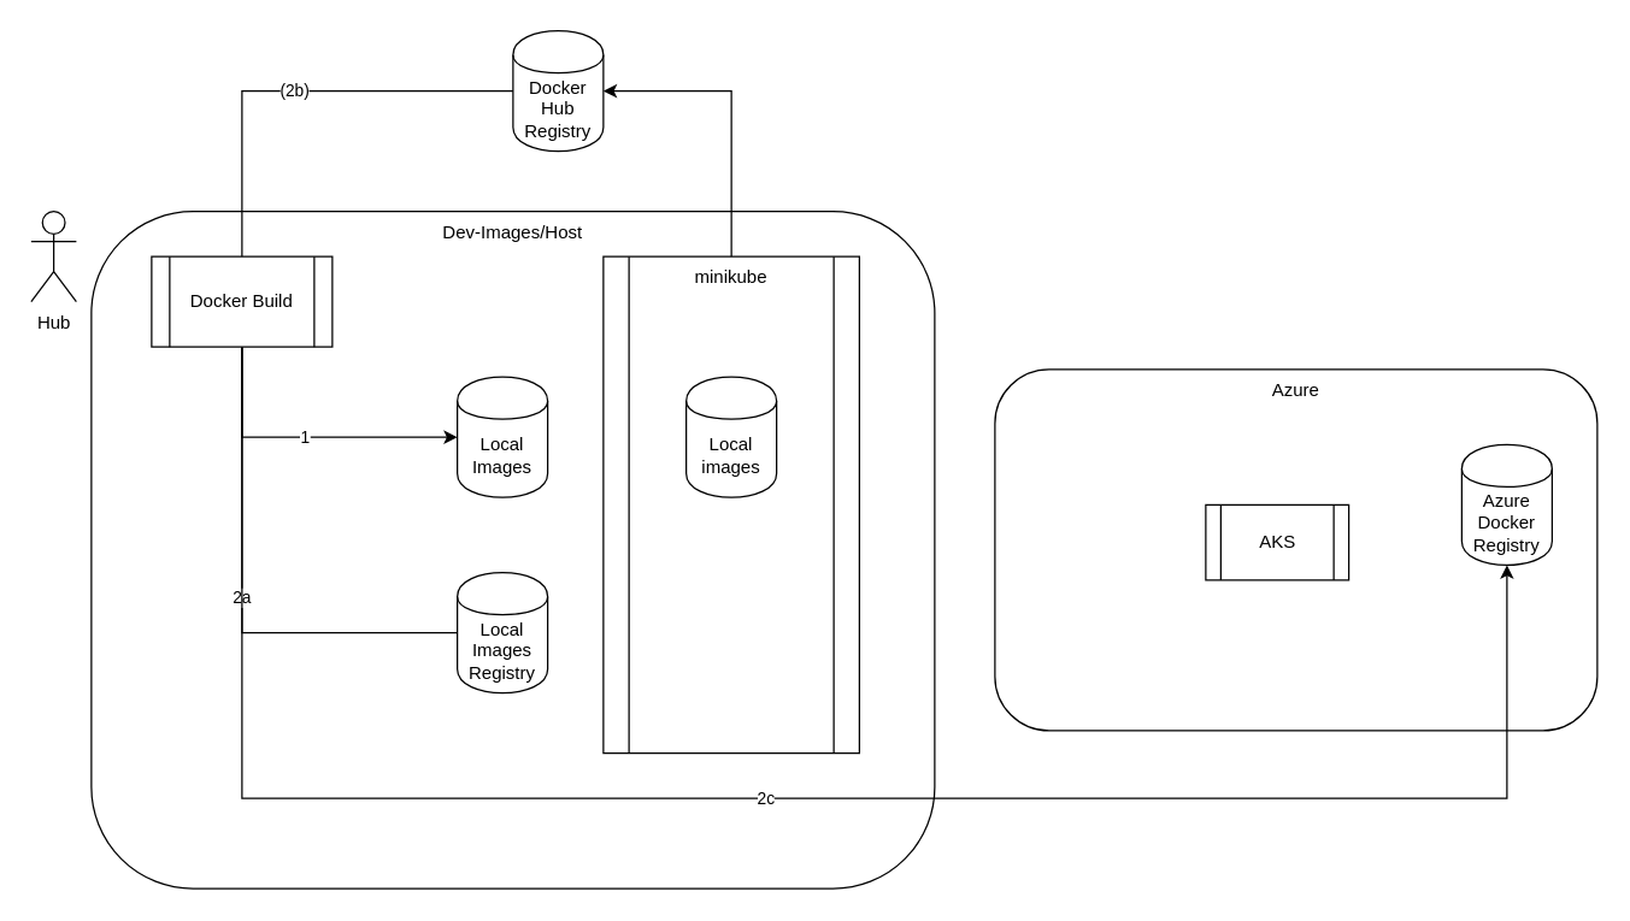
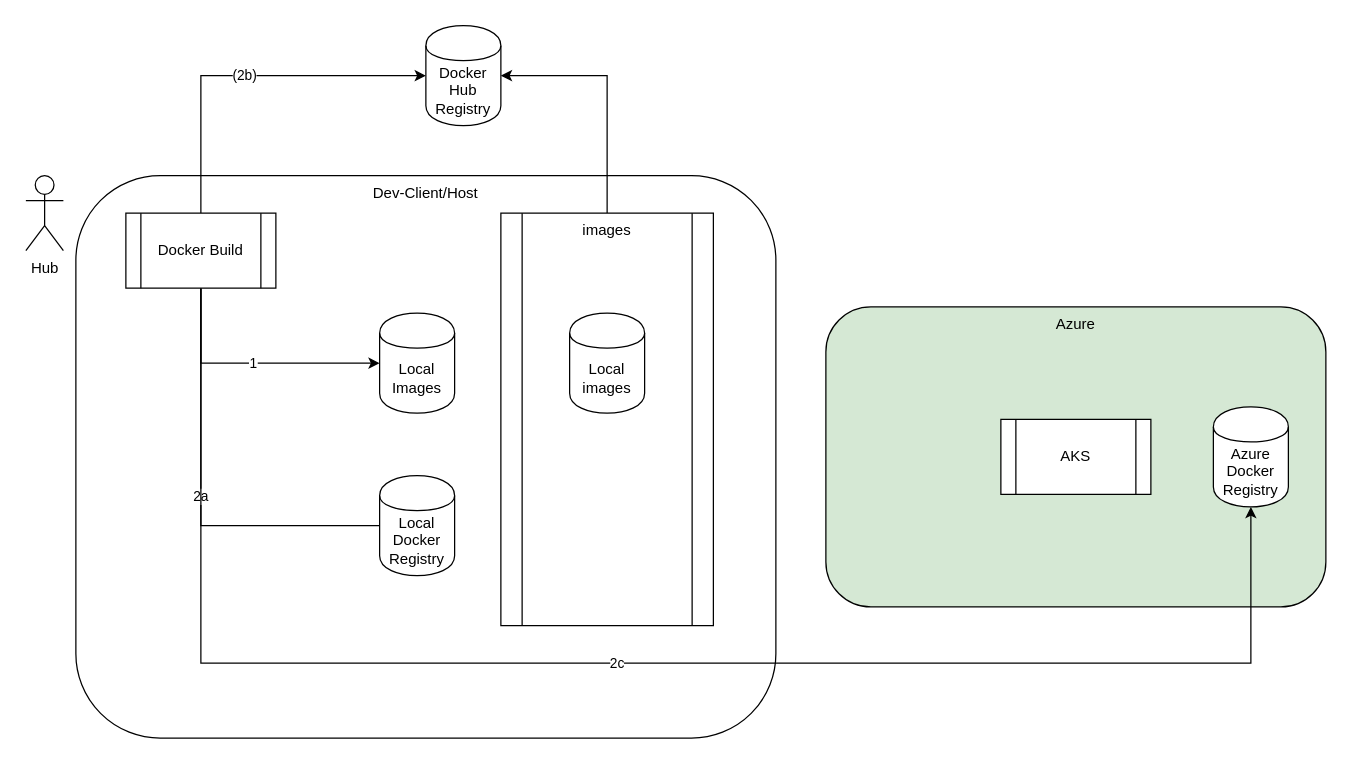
- <mxCell id="10" value="(2b)" style="edgeStyle=orthogonalEdgeStyle;rounded=0;orthogonalLoop=1;jettySize=auto;html=1;exitX=0.5;exitY=0;exitDx=0;exitDy=0;entryX=0;entryY=0.5;entryDx=0;entryDy=0;endArrow=none;" edge="1" parent="1" source="12" target="4"><mxGeometry relative="1" as="geometry" /></mxCell>
+ <mxCell id="10" value="(2b)" style="edgeStyle=orthogonalEdgeStyle;rounded=0;orthogonalLoop=1;jettySize=auto;html=1;exitX=0.5;exitY=0;exitDx=0;exitDy=0;entryX=0;entryY=0.5;entryDx=0;entryDy=0;" edge="1" parent="1" source="12" target="4"><mxGeometry relative="1" as="geometry" /></mxCell>
- <mxCell id="3" value="Dev-Images/Host" style="rounded=1;whiteSpace=wrap;html=1;labelPosition=center;verticalLabelPosition=middle;align=center;verticalAlign=top;" vertex="1" parent="1"><mxGeometry x="60" y="140" width="560" height="450" as="geometry" /></mxCell>
+ <mxCell id="3" value="Dev-Client/Host" style="rounded=1;whiteSpace=wrap;html=1;labelPosition=center;verticalLabelPosition=middle;align=center;verticalAlign=top;" vertex="1" parent="1"><mxGeometry x="60" y="140" width="560" height="450" as="geometry" /></mxCell>
- <mxCell id="6" value="minikube" style="shape=process;whiteSpace=wrap;html=1;backgroundOutline=1;verticalAlign=top;" vertex="1" parent="1"><mxGeometry x="400" y="170" width="170" height="330" as="geometry" /></mxCell>
+ <mxCell id="6" value="images" style="shape=process;whiteSpace=wrap;html=1;backgroundOutline=1;verticalAlign=top;" vertex="1" parent="1"><mxGeometry x="400" y="170" width="170" height="330" as="geometry" /></mxCell>
- <mxCell id="2" value="Azure" style="rounded=1;whiteSpace=wrap;html=1;verticalAlign=top;" vertex="1" parent="1"><mxGeometry x="660" y="245" width="400" height="240" as="geometry" /></mxCell>
+ <mxCell id="2" value="Azure" style="rounded=1;whiteSpace=wrap;html=1;verticalAlign=top;fillColor=#d5e8d4;" vertex="1" parent="1"><mxGeometry x="660" y="245" width="400" height="240" as="geometry" /></mxCell>
- <mxCell id="16" value="Azure Docker Registry" style="shape=cylinder;whiteSpace=wrap;html=1;boundedLbl=1;backgroundOutline=1;" vertex="1" parent="1"><mxGeometry x="970" y="295" width="60" height="80" as="geometry" /></mxCell>
+ <mxCell id="16" value="Azure Docker Registry" style="shape=cylinder;whiteSpace=wrap;html=1;boundedLbl=1;backgroundOutline=1;" vertex="1" parent="1"><mxGeometry x="970" y="325" width="60" height="80" as="geometry" /></mxCell>
- <mxCell id="15" value="AKS" style="shape=process;whiteSpace=wrap;html=1;backgroundOutline=1;" vertex="1" parent="1"><mxGeometry x="800" y="335" width="95" height="50" as="geometry" /></mxCell>
+ <mxCell id="15" value="AKS" style="shape=process;whiteSpace=wrap;html=1;backgroundOutline=1;" vertex="1" parent="1"><mxGeometry x="800" y="335" width="120" height="60" as="geometry" /></mxCell>
- <mxCell id="14" value="Local Images Registry" style="shape=cylinder;whiteSpace=wrap;html=1;boundedLbl=1;backgroundOutline=1;" vertex="1" parent="1"><mxGeometry x="303" y="380" width="60" height="80" as="geometry" /></mxCell>
+ <mxCell id="14" value="Local Docker Registry" style="shape=cylinder;whiteSpace=wrap;html=1;boundedLbl=1;backgroundOutline=1;" vertex="1" parent="1"><mxGeometry x="303" y="380" width="60" height="80" as="geometry" /></mxCell>
